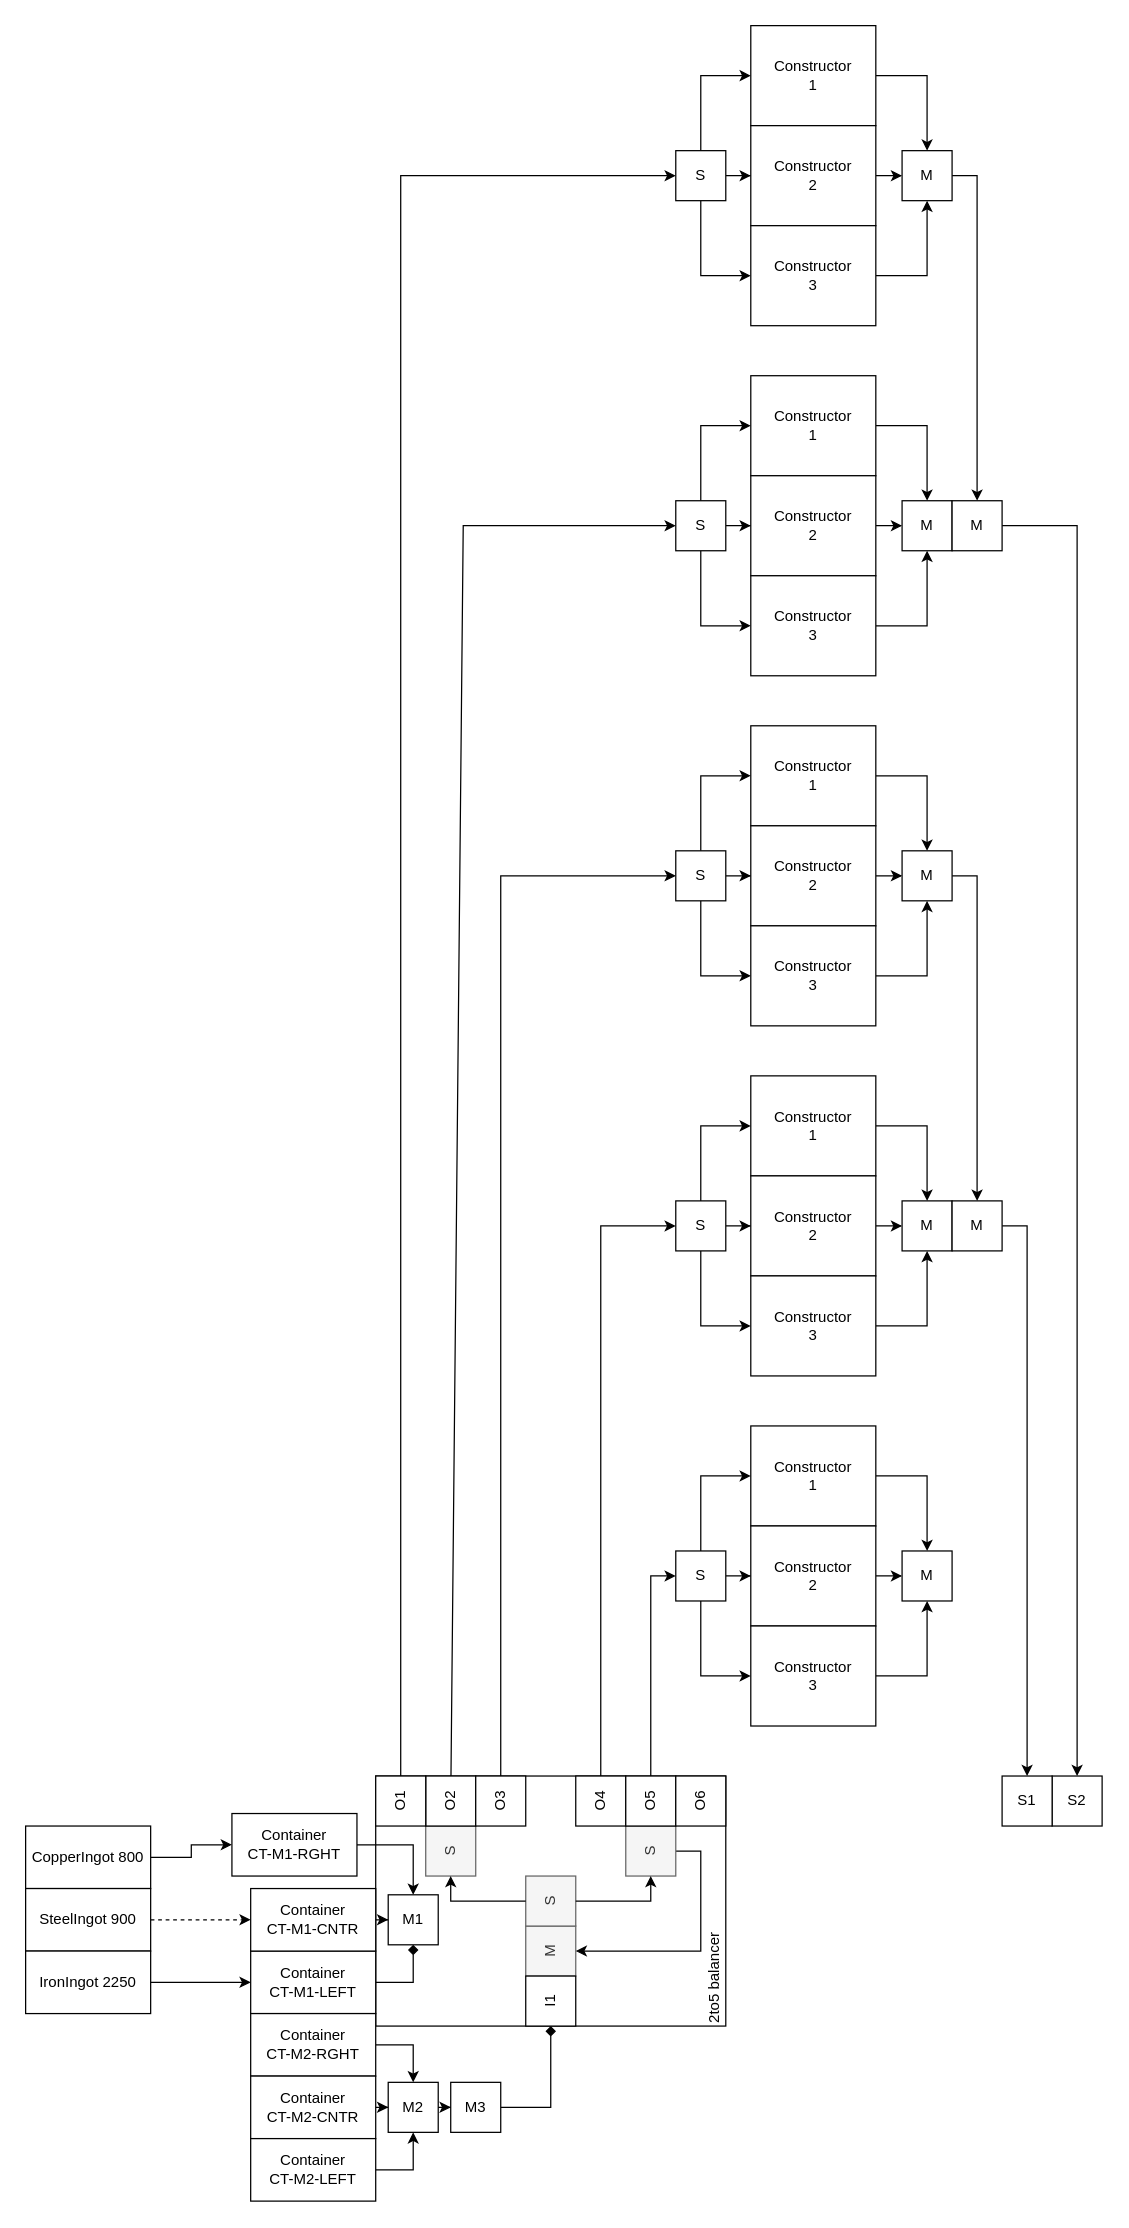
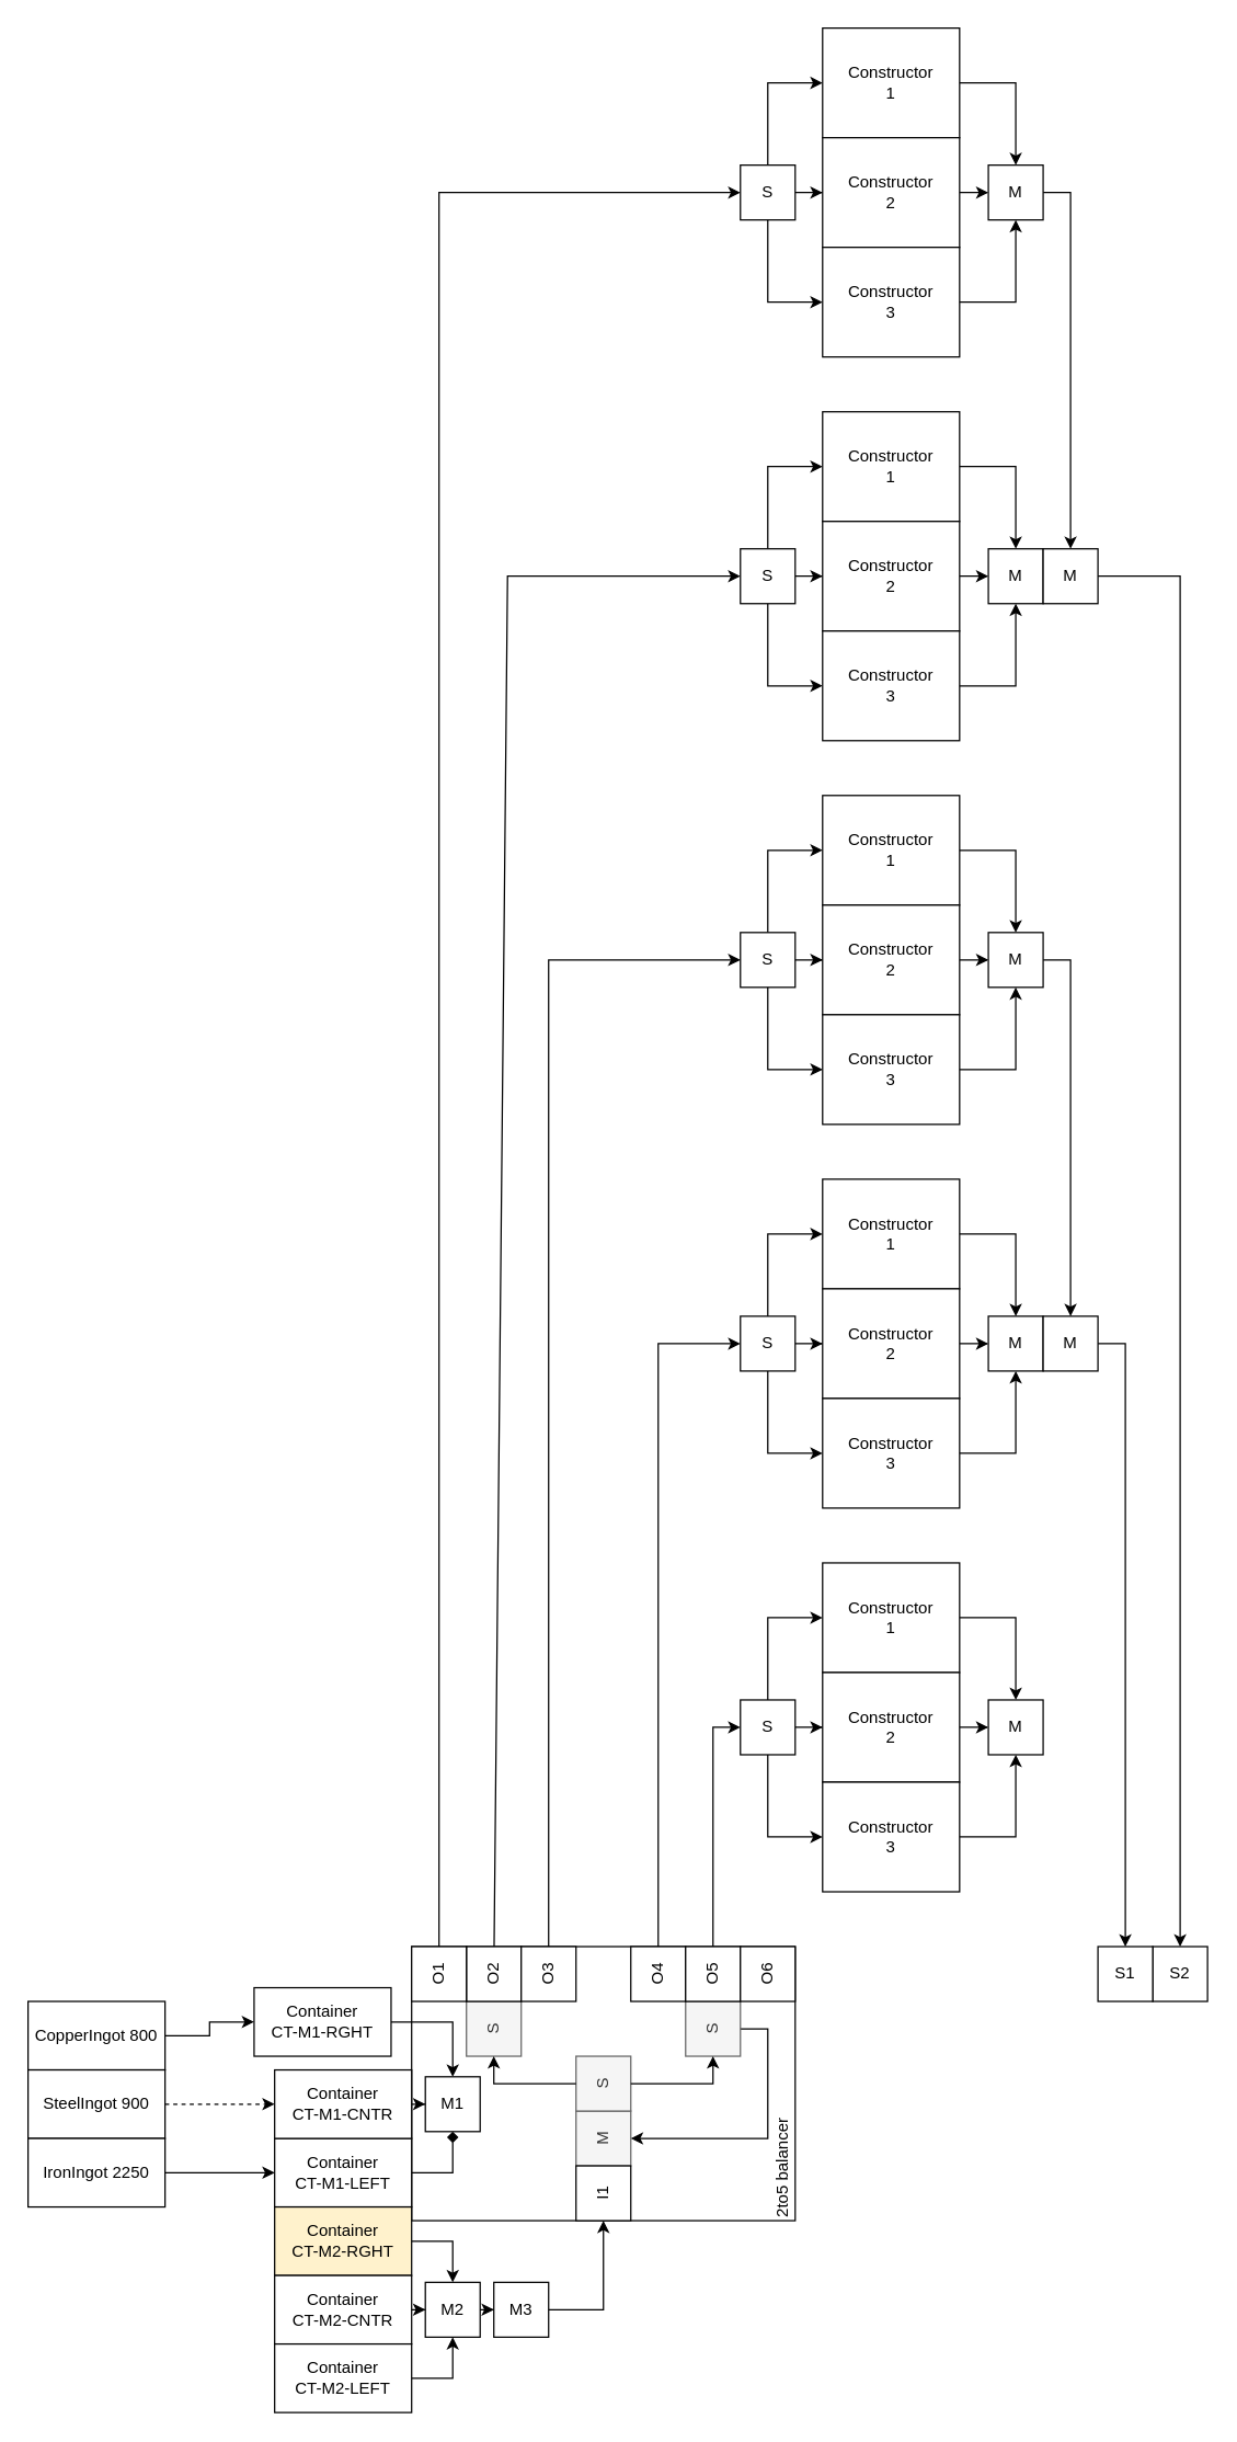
- <mxCell id="2" style="edgeStyle=orthogonalEdgeStyle;rounded=0;orthogonalLoop=1;jettySize=auto;html=1;endArrow=diamond;" parent="1" source="103" target="80" edge="1"><mxGeometry relative="1" as="geometry" /></mxCell>
+ <mxCell id="2" style="edgeStyle=orthogonalEdgeStyle;rounded=0;orthogonalLoop=1;jettySize=auto;html=1;" parent="1" source="103" target="80" edge="1"><mxGeometry relative="1" as="geometry" /></mxCell>
- <mxCell id="95" value="Container&lt;br style=&quot;border-color: var(--border-color);&quot;&gt;CT-M2-RGHT" style="rounded=0;whiteSpace=wrap;html=1;" parent="1" vertex="1"><mxGeometry x="200" y="1610" width="100" height="50" as="geometry" /></mxCell>
+ <mxCell id="95" value="Container&lt;br style=&quot;border-color: var(--border-color);&quot;&gt;CT-M2-RGHT" style="rounded=0;whiteSpace=wrap;html=1;fillColor=#fff2cc;" parent="1" vertex="1"><mxGeometry x="200" y="1610" width="100" height="50" as="geometry" /></mxCell>
